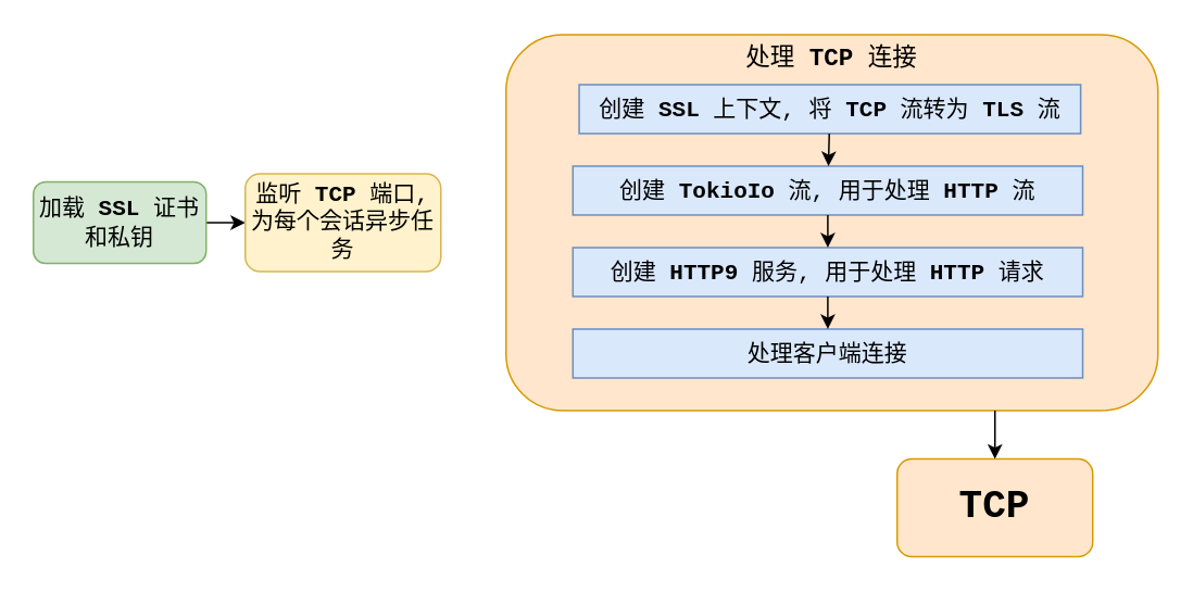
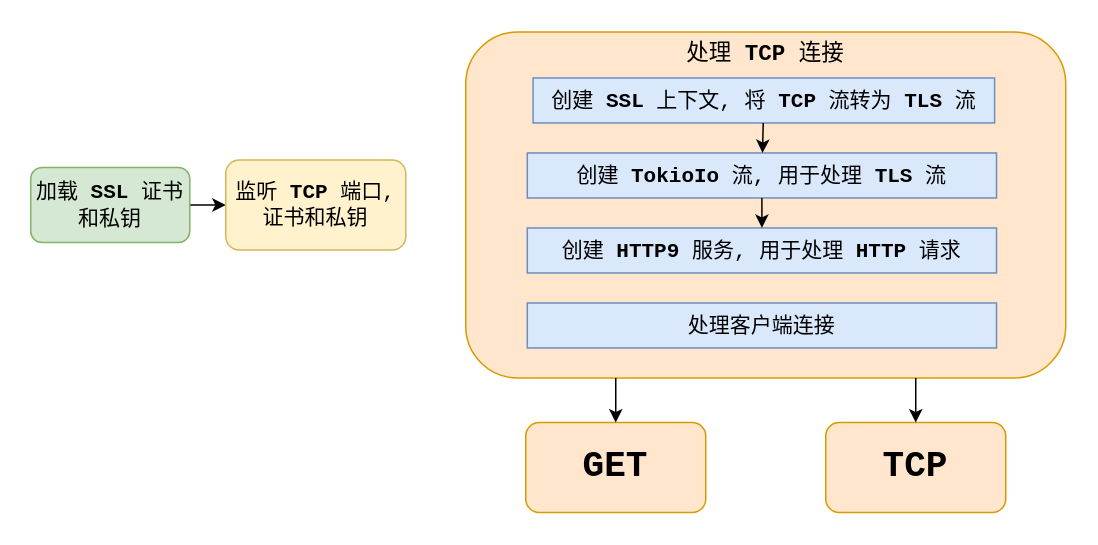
- <mxCell id="8" value="&lt;div style=&quot;font-size: 14px; line-height: 18px;&quot;&gt;&lt;div style=&quot;line-height: 18px;&quot;&gt;&lt;div style=&quot;line-height: 18px;&quot;&gt;创建 &lt;b&gt;TokioIo&lt;/b&gt; 流, 用于处理 &lt;b&gt;HTTP&lt;/b&gt; 流&lt;/div&gt;&lt;/div&gt;&lt;/div&gt;" style="whiteSpace=wrap;html=1;fillColor=#dae8fc;strokeColor=#6c8ebf;rounded=0;labelBackgroundColor=none;fontFamily=Courier New;" vertex="1" parent="5"><mxGeometry x="41.026" y="80.63" width="312.821" height="30" as="geometry" /></mxCell>
+ <mxCell id="8" value="&lt;div style=&quot;font-size: 14px; line-height: 18px;&quot;&gt;&lt;div style=&quot;line-height: 18px;&quot;&gt;&lt;div style=&quot;line-height: 18px;&quot;&gt;创建 &lt;b&gt;TokioIo&lt;/b&gt; 流, 用于处理 &lt;b&gt;TLS&lt;/b&gt; 流&lt;/div&gt;&lt;/div&gt;&lt;/div&gt;" style="whiteSpace=wrap;html=1;fillColor=#dae8fc;strokeColor=#6c8ebf;rounded=0;labelBackgroundColor=none;fontFamily=Courier New;" vertex="1" parent="5"><mxGeometry x="41.026" y="80.63" width="312.821" height="30" as="geometry" /></mxCell>
- <mxCell id="4" value="&lt;span style=&quot;font-size: 14px; orphans: 4; text-align: left;&quot;&gt;监听 &lt;b&gt;TCP&lt;/b&gt; 端口, 为每个会话异步任务&lt;/span&gt;" style="rounded=1;whiteSpace=wrap;html=1;labelBackgroundColor=none;fillColor=#fff2cc;strokeColor=#d6b656;fontFamily=Courier New;" vertex="1" parent="1"><mxGeometry x="150" y="105.99" width="120" height="60" as="geometry" /></mxCell>
+ <mxCell id="4" value="&lt;span style=&quot;font-size: 14px; orphans: 4; text-align: left;&quot;&gt;监听 &lt;b&gt;TCP&lt;/b&gt; 端口, 证书和私钥&lt;/span&gt;" style="rounded=1;whiteSpace=wrap;html=1;labelBackgroundColor=none;fillColor=#fff2cc;strokeColor=#d6b656;fontFamily=Courier New;" vertex="1" parent="1"><mxGeometry x="150" y="105.99" width="120" height="60" as="geometry" /></mxCell>
- <mxCell id="13" value="" style="edgeStyle=none;rounded=0;orthogonalLoop=1;jettySize=auto;html=1;fontColor=#000000;fontFamily=Courier New;" edge="1" parent="5" source="10" target="12"><mxGeometry relative="1" as="geometry" /></mxCell>
+ <mxCell id="15" value="" style="edgeStyle=none;rounded=0;orthogonalLoop=1;jettySize=auto;html=1;fontColor=#000000;fontFamily=Courier New;exitX=0.25;exitY=1;exitDx=0;exitDy=0;" edge="1" parent="1" source="6" target="14"><mxGeometry relative="1" as="geometry" /></mxCell>
+ <mxCell id="14" value="GET" style="whiteSpace=wrap;html=1;verticalAlign=middle;fillColor=#ffe6cc;strokeColor=#d79b00;rounded=1;fontFamily=Courier New;fontStyle=1;fontSize=24;" vertex="1" parent="1"><mxGeometry x="350" y="281" width="120" height="60" as="geometry" /></mxCell>
